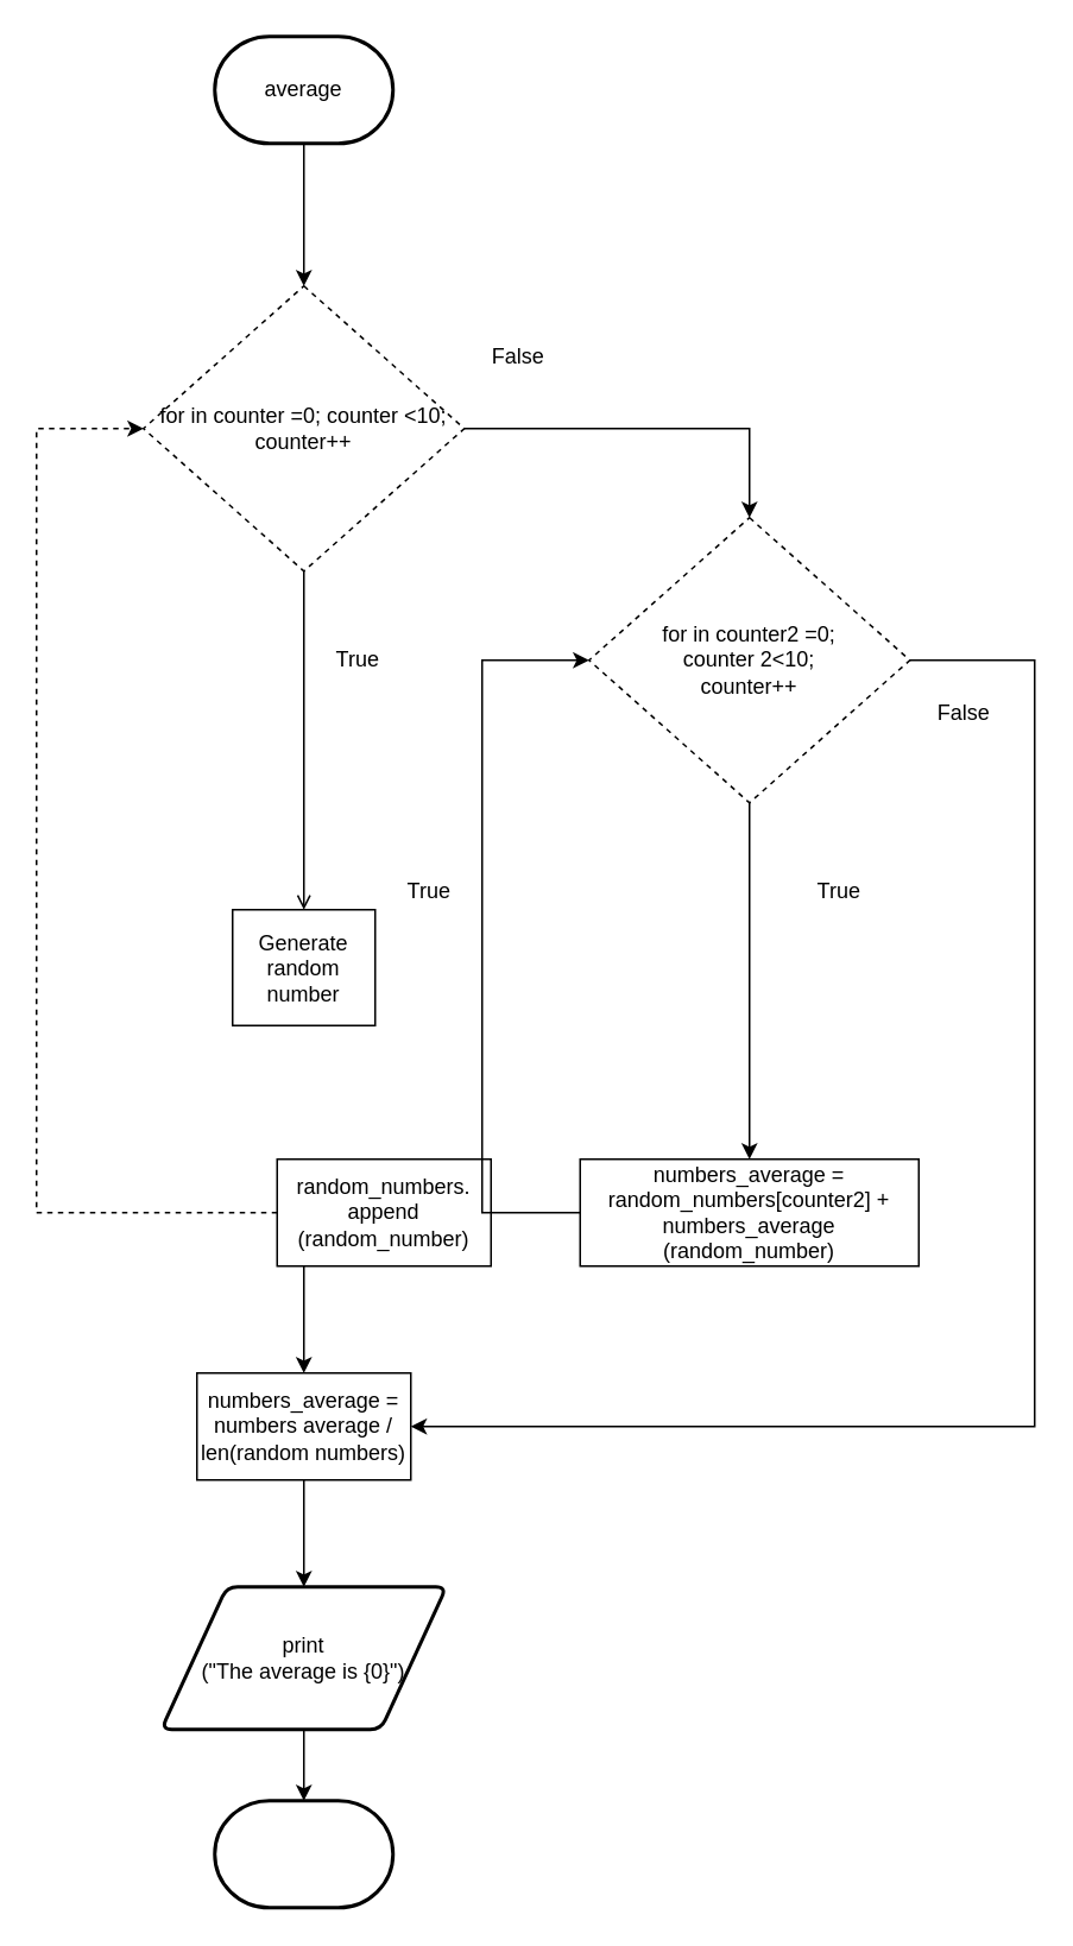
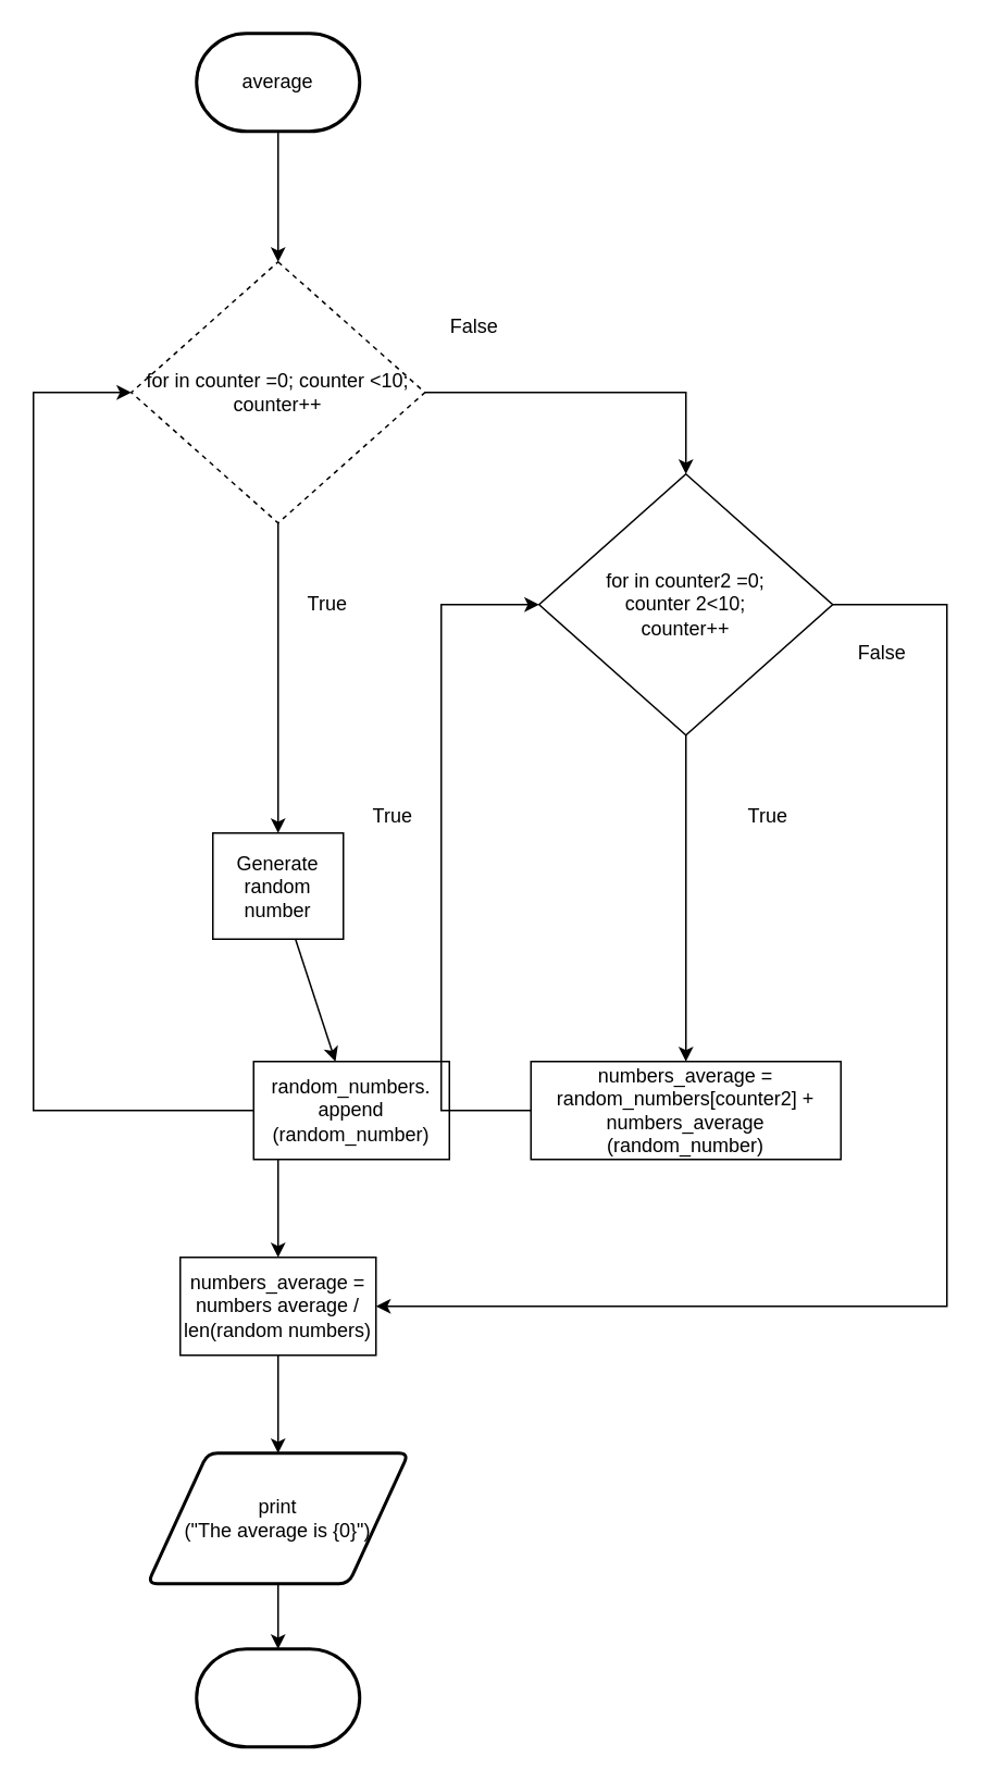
- <mxCell id="13" value="for in counter2 =0; &lt;br&gt;counter 2&amp;lt;10;&lt;br&gt;counter++" style="rhombus;whiteSpace=wrap;html=1;dashed=1;" vertex="1" parent="1"><mxGeometry x="330" y="290" width="180" height="160" as="geometry" /></mxCell>
+ <mxCell id="13" value="for in counter2 =0; &lt;br&gt;counter 2&amp;lt;10;&lt;br&gt;counter++" style="rhombus;whiteSpace=wrap;html=1;" vertex="1" parent="1"><mxGeometry x="330" y="290" width="180" height="160" as="geometry" /></mxCell>
- <mxCell id="8" style="edgeStyle=elbowEdgeStyle;html=1;entryX=0;entryY=0.5;entryDx=0;entryDy=0;strokeColor=default;rounded=0;dashed=1;" edge="1" parent="1" source="10" target="5"><mxGeometry relative="1" as="geometry"><Array as="points"><mxPoint x="20" y="540" /></Array></mxGeometry></mxCell>
+ <mxCell id="8" style="edgeStyle=elbowEdgeStyle;html=1;entryX=0;entryY=0.5;entryDx=0;entryDy=0;strokeColor=default;rounded=0;" edge="1" parent="1" source="10" target="5"><mxGeometry relative="1" as="geometry"><Array as="points"><mxPoint x="20" y="540" /></Array></mxGeometry></mxCell>
- <mxCell id="3" style="edgeStyle=none;html=1;endArrow=open;" edge="1" parent="1" source="5" target="7"><mxGeometry relative="1" as="geometry"><mxPoint x="170" y="530" as="targetPoint" /></mxGeometry></mxCell>
+ <mxCell id="3" style="edgeStyle=none;html=1;" edge="1" parent="1" source="5" target="7"><mxGeometry relative="1" as="geometry"><mxPoint x="170" y="530" as="targetPoint" /></mxGeometry></mxCell>
+ <mxCell id="6" style="edgeStyle=none;html=1;" edge="1" parent="1" source="7" target="10"><mxGeometry relative="1" as="geometry"><mxPoint x="170" y="640" as="targetPoint" /></mxGeometry></mxCell>
